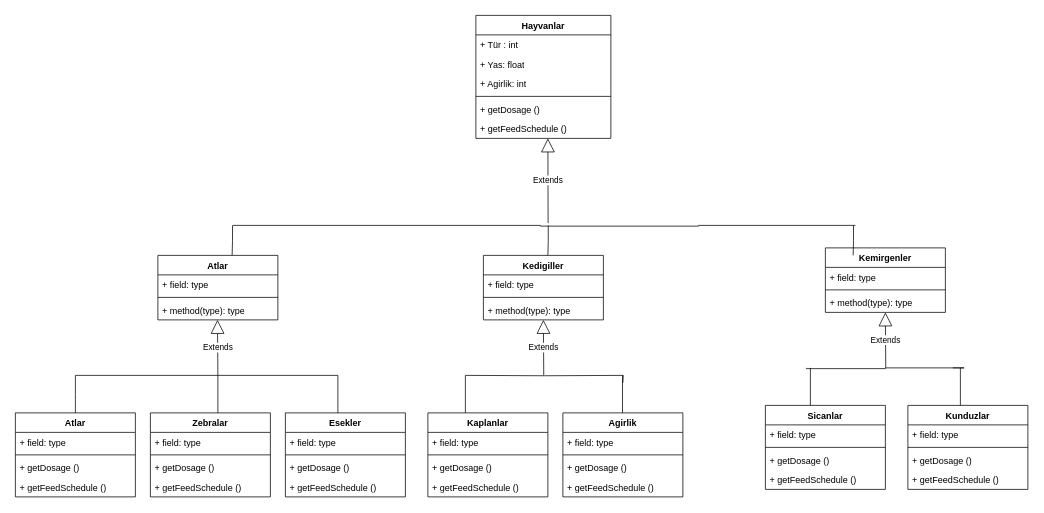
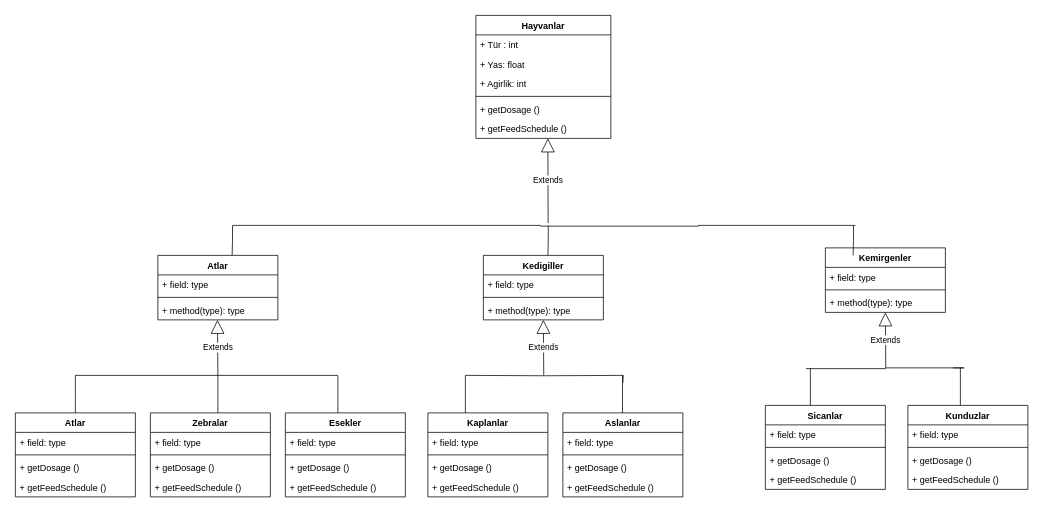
- <mxCell id="46" value="Agirlik" style="swimlane;fontStyle=1;align=center;verticalAlign=top;childLayout=stackLayout;horizontal=1;startSize=26;horizontalStack=0;resizeParent=1;resizeParentMax=0;resizeLast=0;collapsible=1;marginBottom=0;whiteSpace=wrap;html=1;" vertex="1" parent="1"><mxGeometry x="750" y="550" width="160" height="112" as="geometry" /></mxCell>
+ <mxCell id="46" value="Aslanlar" style="swimlane;fontStyle=1;align=center;verticalAlign=top;childLayout=stackLayout;horizontal=1;startSize=26;horizontalStack=0;resizeParent=1;resizeParentMax=0;resizeLast=0;collapsible=1;marginBottom=0;whiteSpace=wrap;html=1;" vertex="1" parent="1"><mxGeometry x="750" y="550" width="160" height="112" as="geometry" /></mxCell>
